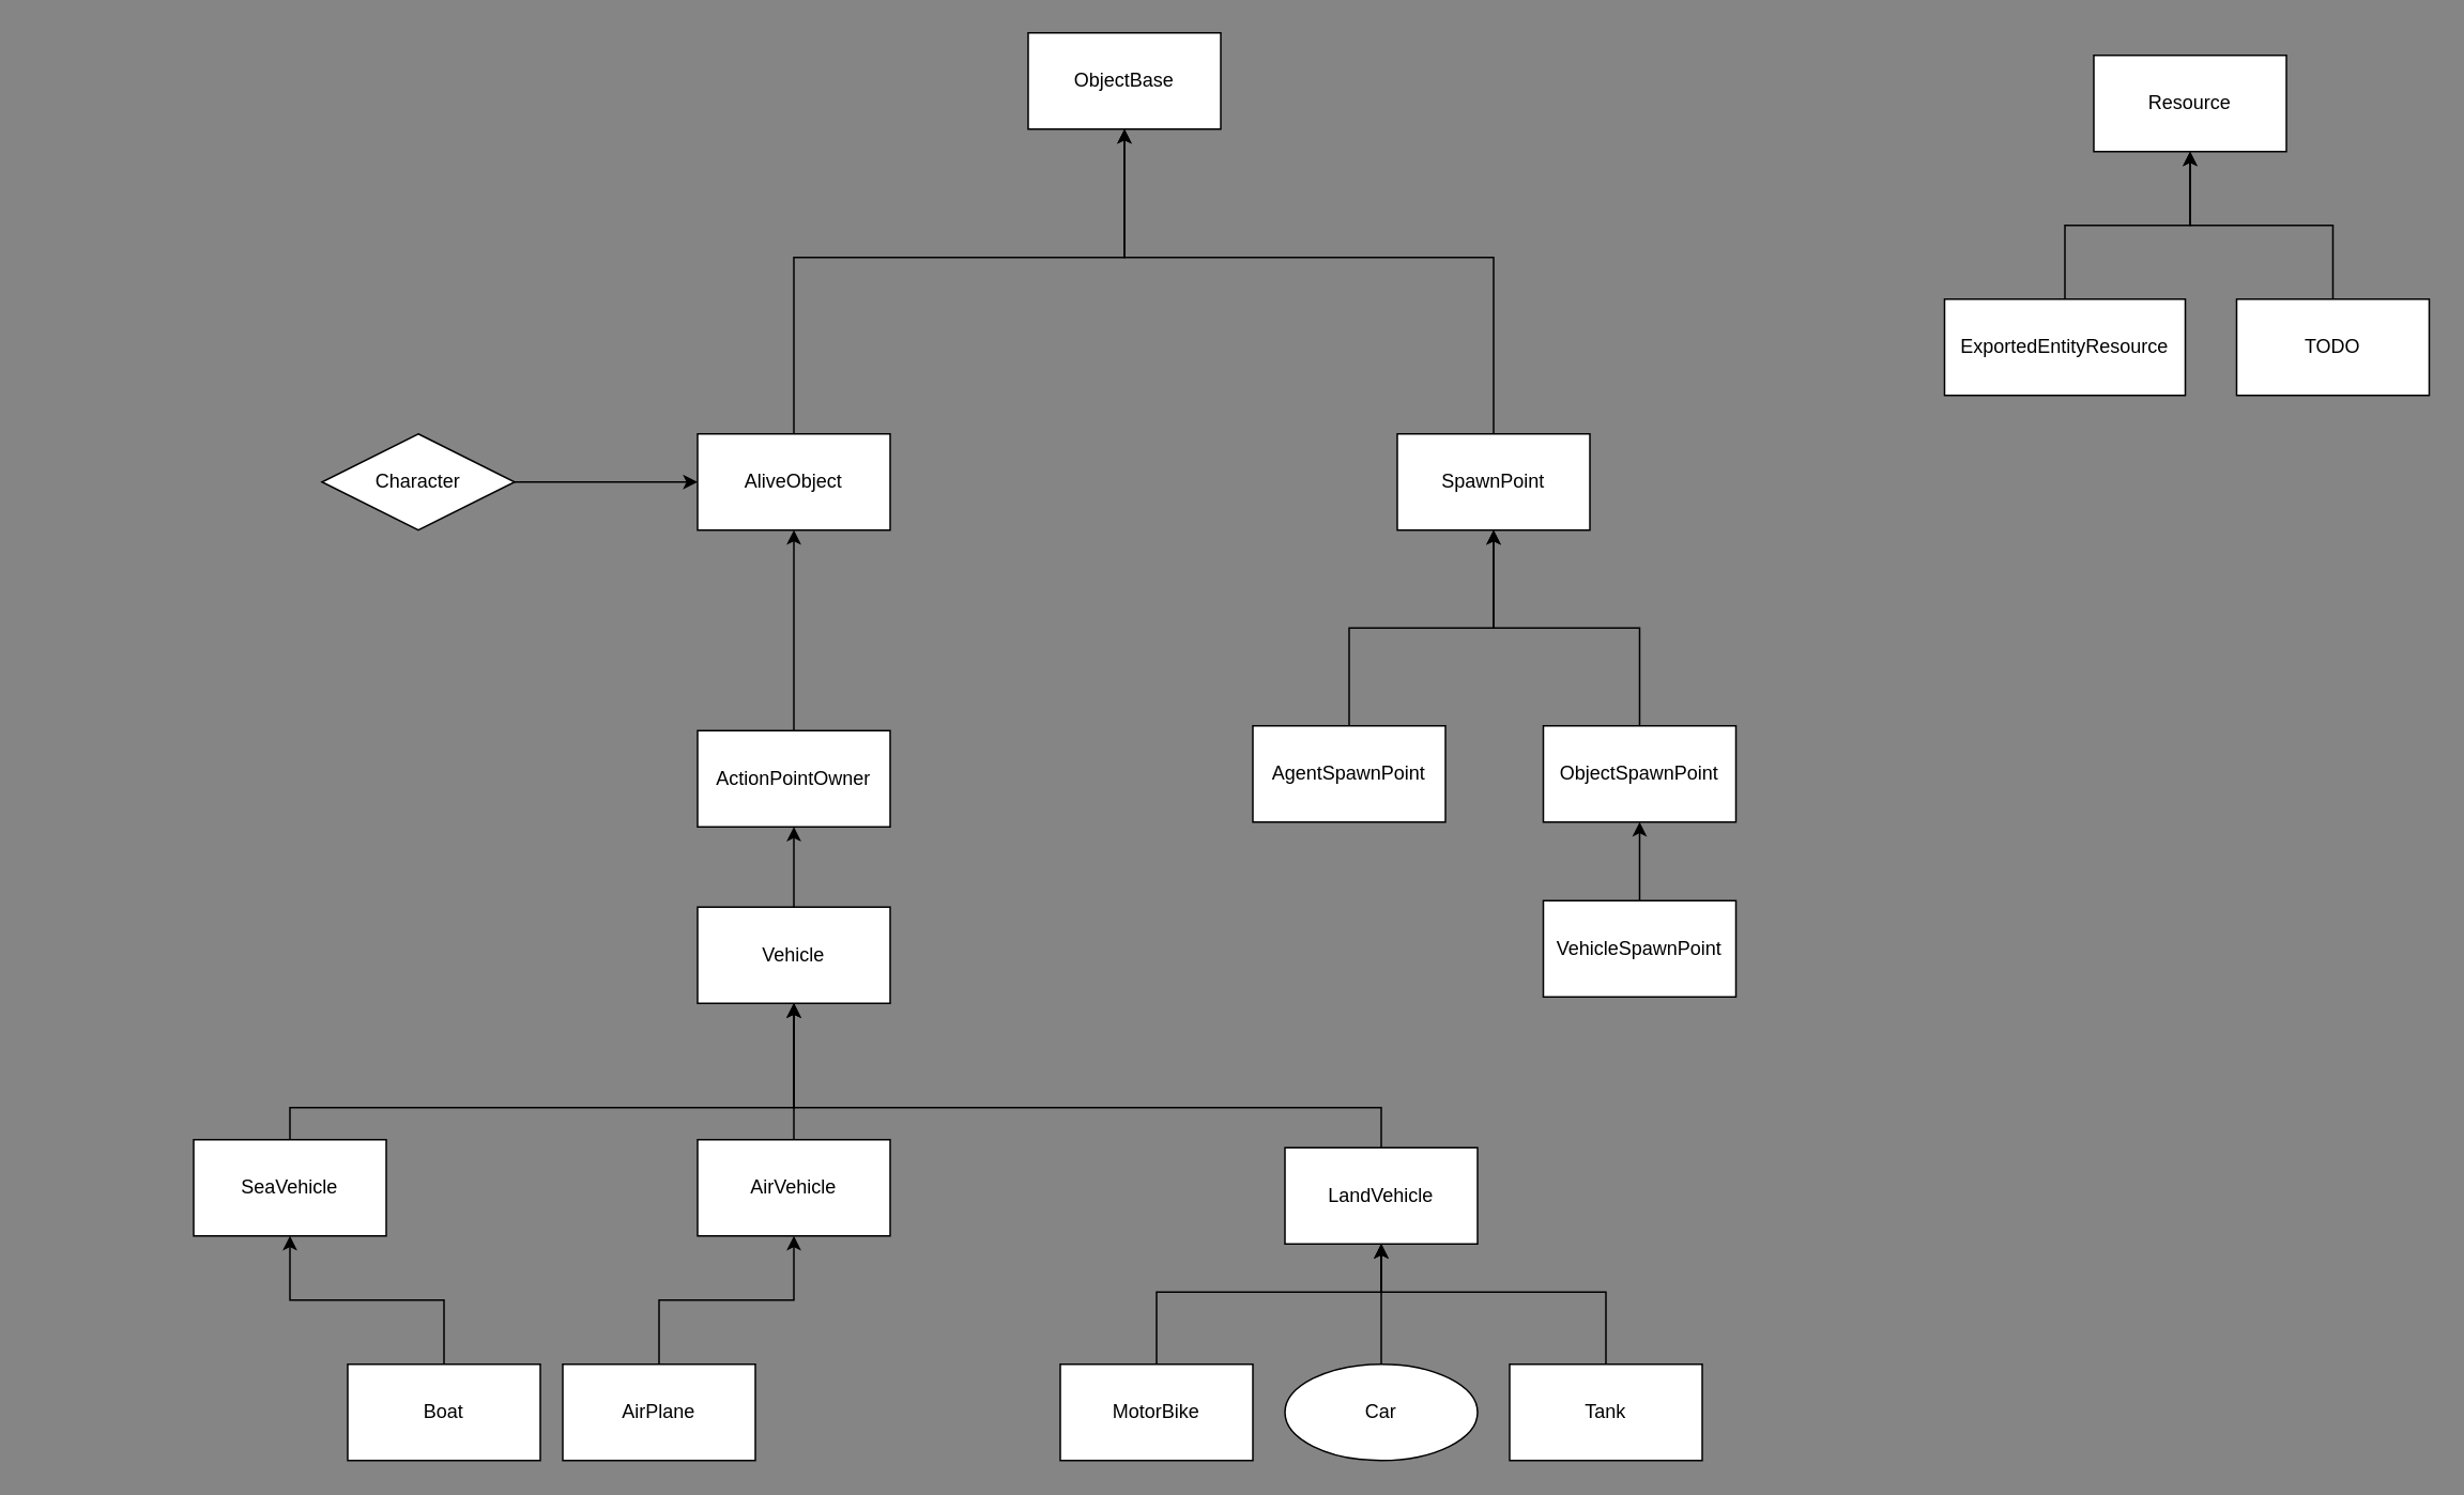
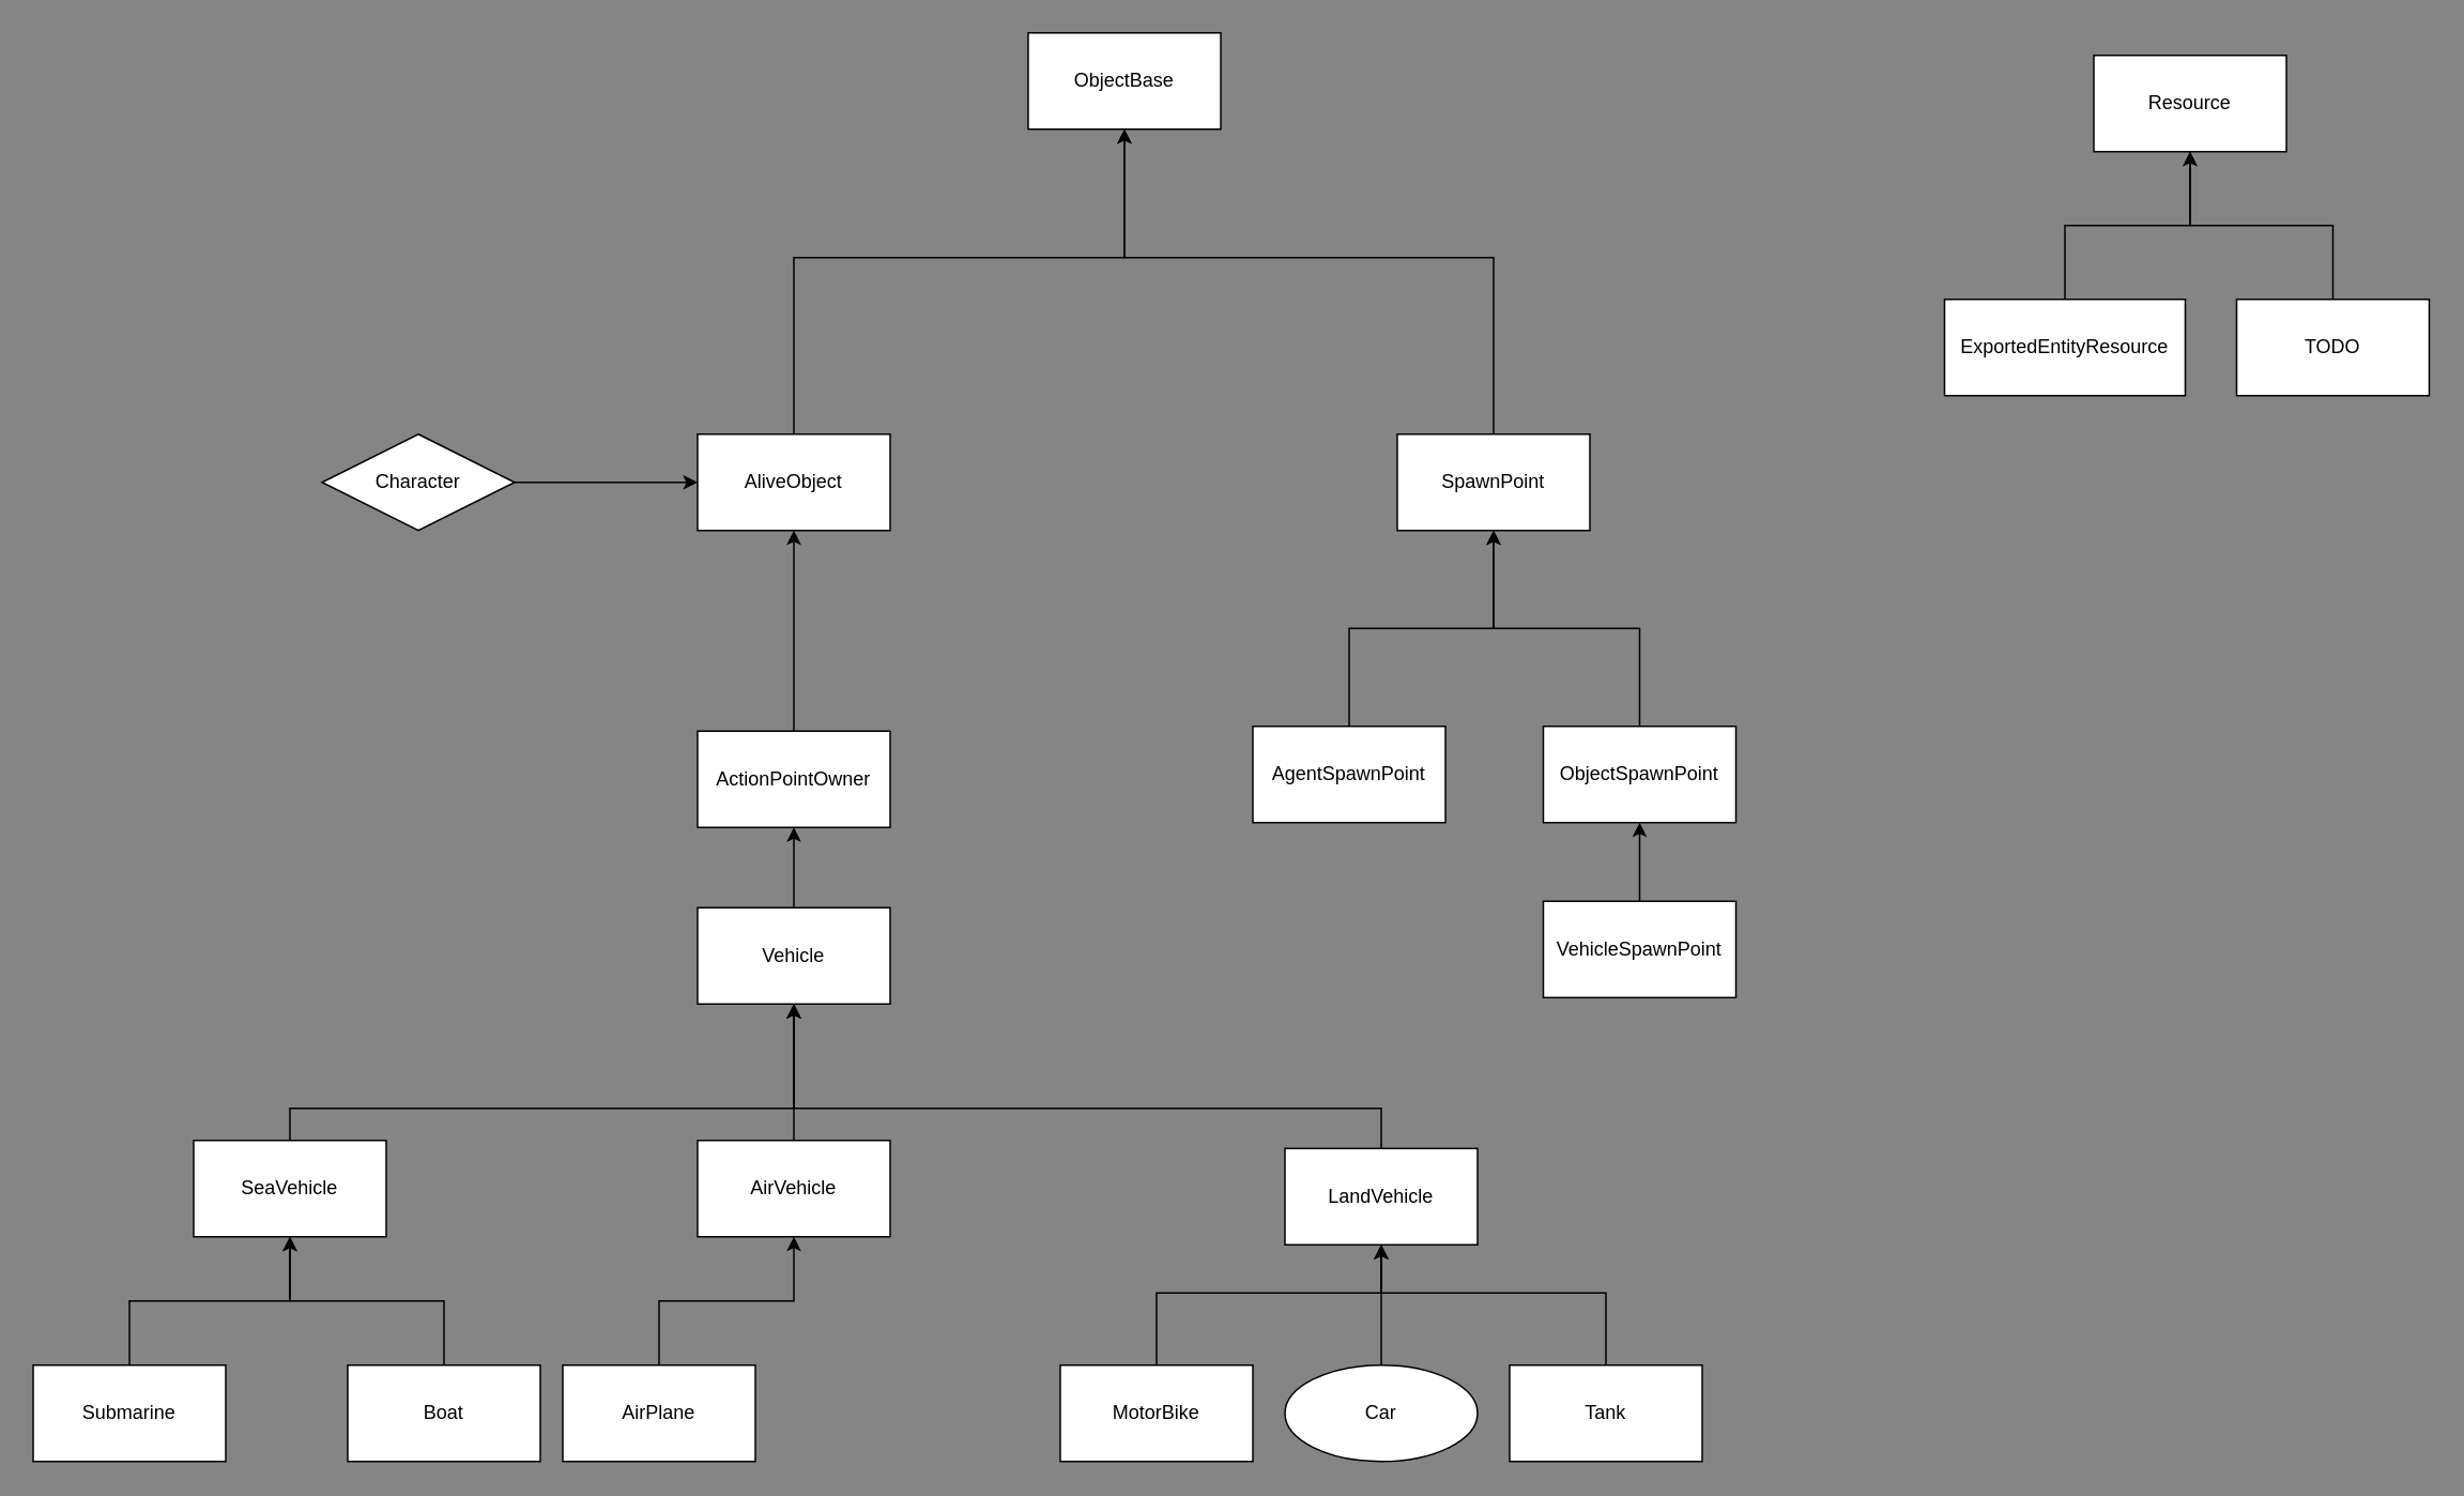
+ <mxCell id="15" style="edgeStyle=orthogonalEdgeStyle;rounded=0;orthogonalLoop=1;jettySize=auto;html=1;entryX=0.5;entryY=1;entryDx=0;entryDy=0;" parent="1" source="16" target="22" edge="1"><mxGeometry relative="1" as="geometry" /></mxCell>
+ <mxCell id="16" value="Submarine" style="rounded=0;whiteSpace=wrap;html=1;" parent="1" vertex="1"><mxGeometry x="20" y="850" width="120" height="60" as="geometry" /></mxCell>
